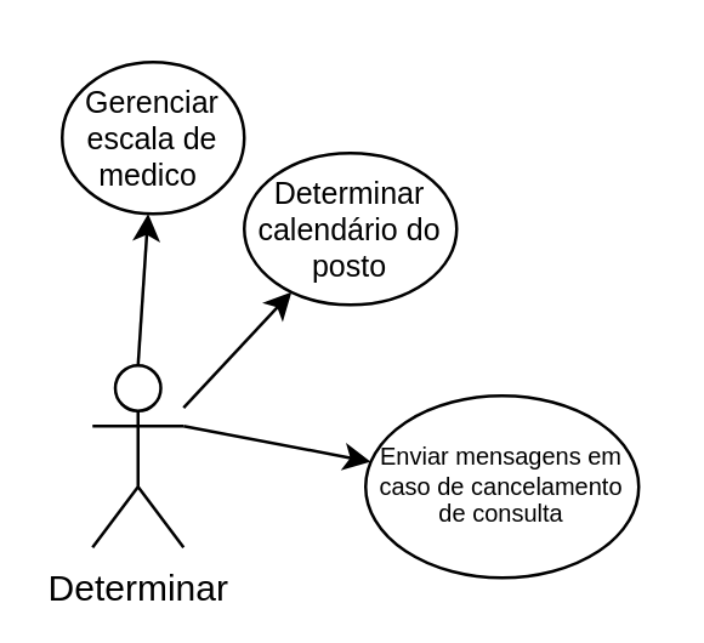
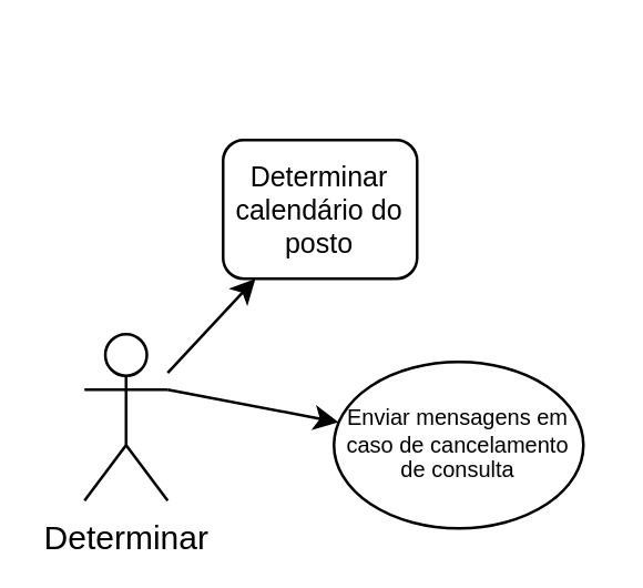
- <mxCell id="4" value="Gerenciar escala de medico&amp;nbsp;" style="ellipse;whiteSpace=wrap;html=1;fontSize=10;" vertex="1" parent="1"><mxGeometry x="20" y="20" width="60" height="50" as="geometry" /></mxCell>
- <mxCell id="6" value="Determinar calendário do posto" style="ellipse;whiteSpace=wrap;html=1;fontSize=10;" vertex="1" parent="1"><mxGeometry x="80" y="50" width="70" height="50" as="geometry" /></mxCell>
+ <mxCell id="6" value="Determinar calendário do posto" style="whiteSpace=wrap;html=1;fontSize=10;rounded=1;" vertex="1" parent="1"><mxGeometry x="80" y="50" width="70" height="50" as="geometry" /></mxCell>
- <mxCell id="3" value="" style="endArrow=classic;html=1;rounded=0;exitX=0.5;exitY=0;exitDx=0;exitDy=0;exitPerimeter=0;" edge="1" parent="1" source="2" target="4"><mxGeometry width="50" height="50" relative="1" as="geometry"><mxPoint x="130" y="130" as="sourcePoint" /><mxPoint x="50" y="60" as="targetPoint" /></mxGeometry></mxCell>
